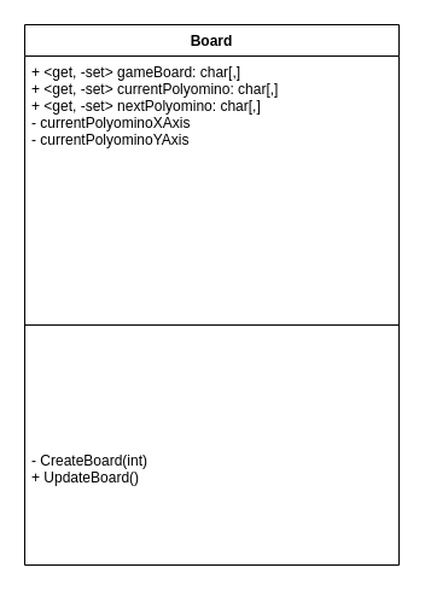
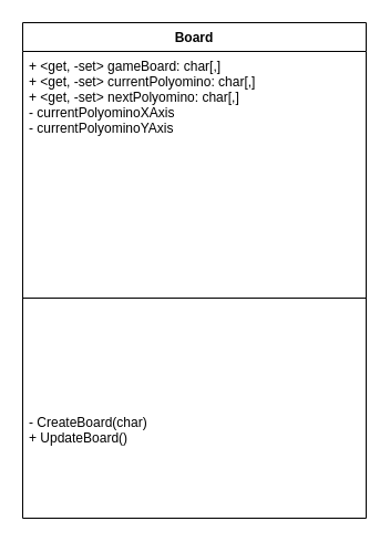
- <mxCell id="5" value="- CreateBoard(int)&#10;+ UpdateBoard()&#10;" style="text;strokeColor=none;fillColor=none;align=left;verticalAlign=top;spacingLeft=4;spacingRight=4;overflow=hidden;rotatable=0;points=[[0,0.5],[1,0.5]];portConstraint=eastwest;" vertex="1" parent="2"><mxGeometry y="348" width="310" height="100" as="geometry" /></mxCell>
+ <mxCell id="5" value="- CreateBoard(char)&#10;+ UpdateBoard()&#10;" style="text;strokeColor=none;fillColor=none;align=left;verticalAlign=top;spacingLeft=4;spacingRight=4;overflow=hidden;rotatable=0;points=[[0,0.5],[1,0.5]];portConstraint=eastwest;" vertex="1" parent="2"><mxGeometry y="348" width="310" height="100" as="geometry" /></mxCell>
